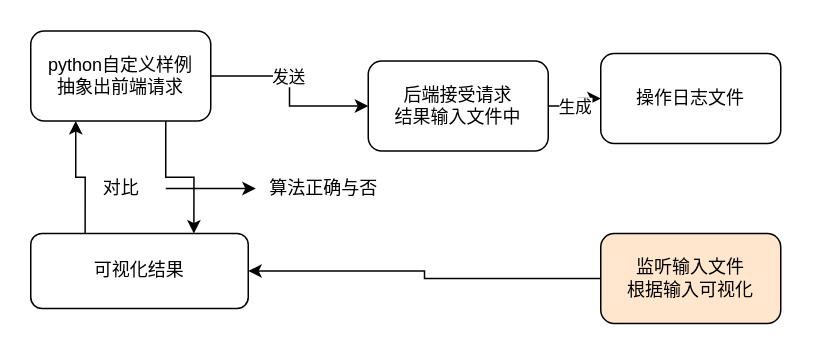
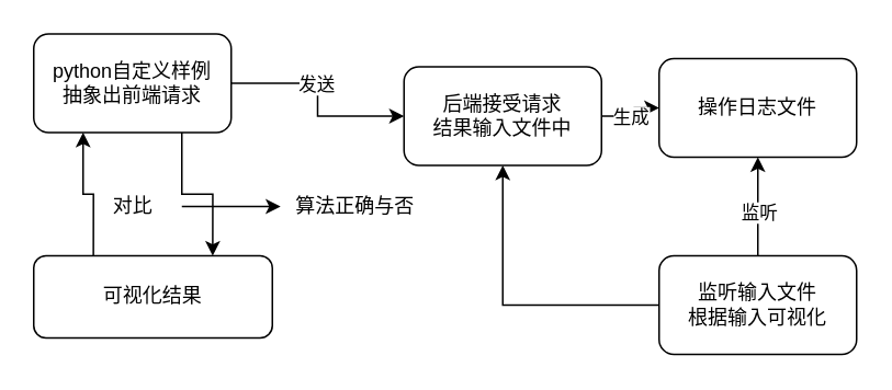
+ <mxCell id="9" style="edgeStyle=orthogonalEdgeStyle;rounded=0;orthogonalLoop=1;jettySize=auto;html=1;entryX=0.5;entryY=1;entryDx=0;entryDy=0;" edge="1" parent="1" source="12" target="13"><mxGeometry relative="1" as="geometry" /></mxCell>
+ <mxCell id="10" value="监听" style="edgeLabel;html=1;align=center;verticalAlign=middle;resizable=0;points=[];" vertex="1" connectable="0" parent="9"><mxGeometry x="-0.105" relative="1" as="geometry"><mxPoint as="offset" /></mxGeometry></mxCell>
- <mxCell id="11" style="edgeStyle=orthogonalEdgeStyle;rounded=0;orthogonalLoop=1;jettySize=auto;html=1;entryX=1;entryY=0.5;entryDx=0;entryDy=0;" edge="1" parent="1" source="12" target="15"><mxGeometry relative="1" as="geometry" /></mxCell>
+ <mxCell id="11" style="edgeStyle=orthogonalEdgeStyle;rounded=0;orthogonalLoop=1;jettySize=auto;html=1;" edge="1" parent="1" source="12" target="8"><mxGeometry relative="1" as="geometry" /></mxCell>
- <mxCell id="12" value="监听输入文件&lt;br&gt;根据输入可视化" style="rounded=1;whiteSpace=wrap;html=1;fillColor=#ffe6cc;" vertex="1" parent="1"><mxGeometry x="400" y="155" width="120" height="60" as="geometry" /></mxCell>
+ <mxCell id="12" value="监听输入文件&lt;br&gt;根据输入可视化" style="rounded=1;whiteSpace=wrap;html=1;" vertex="1" parent="1"><mxGeometry x="400" y="155" width="120" height="60" as="geometry" /></mxCell>
